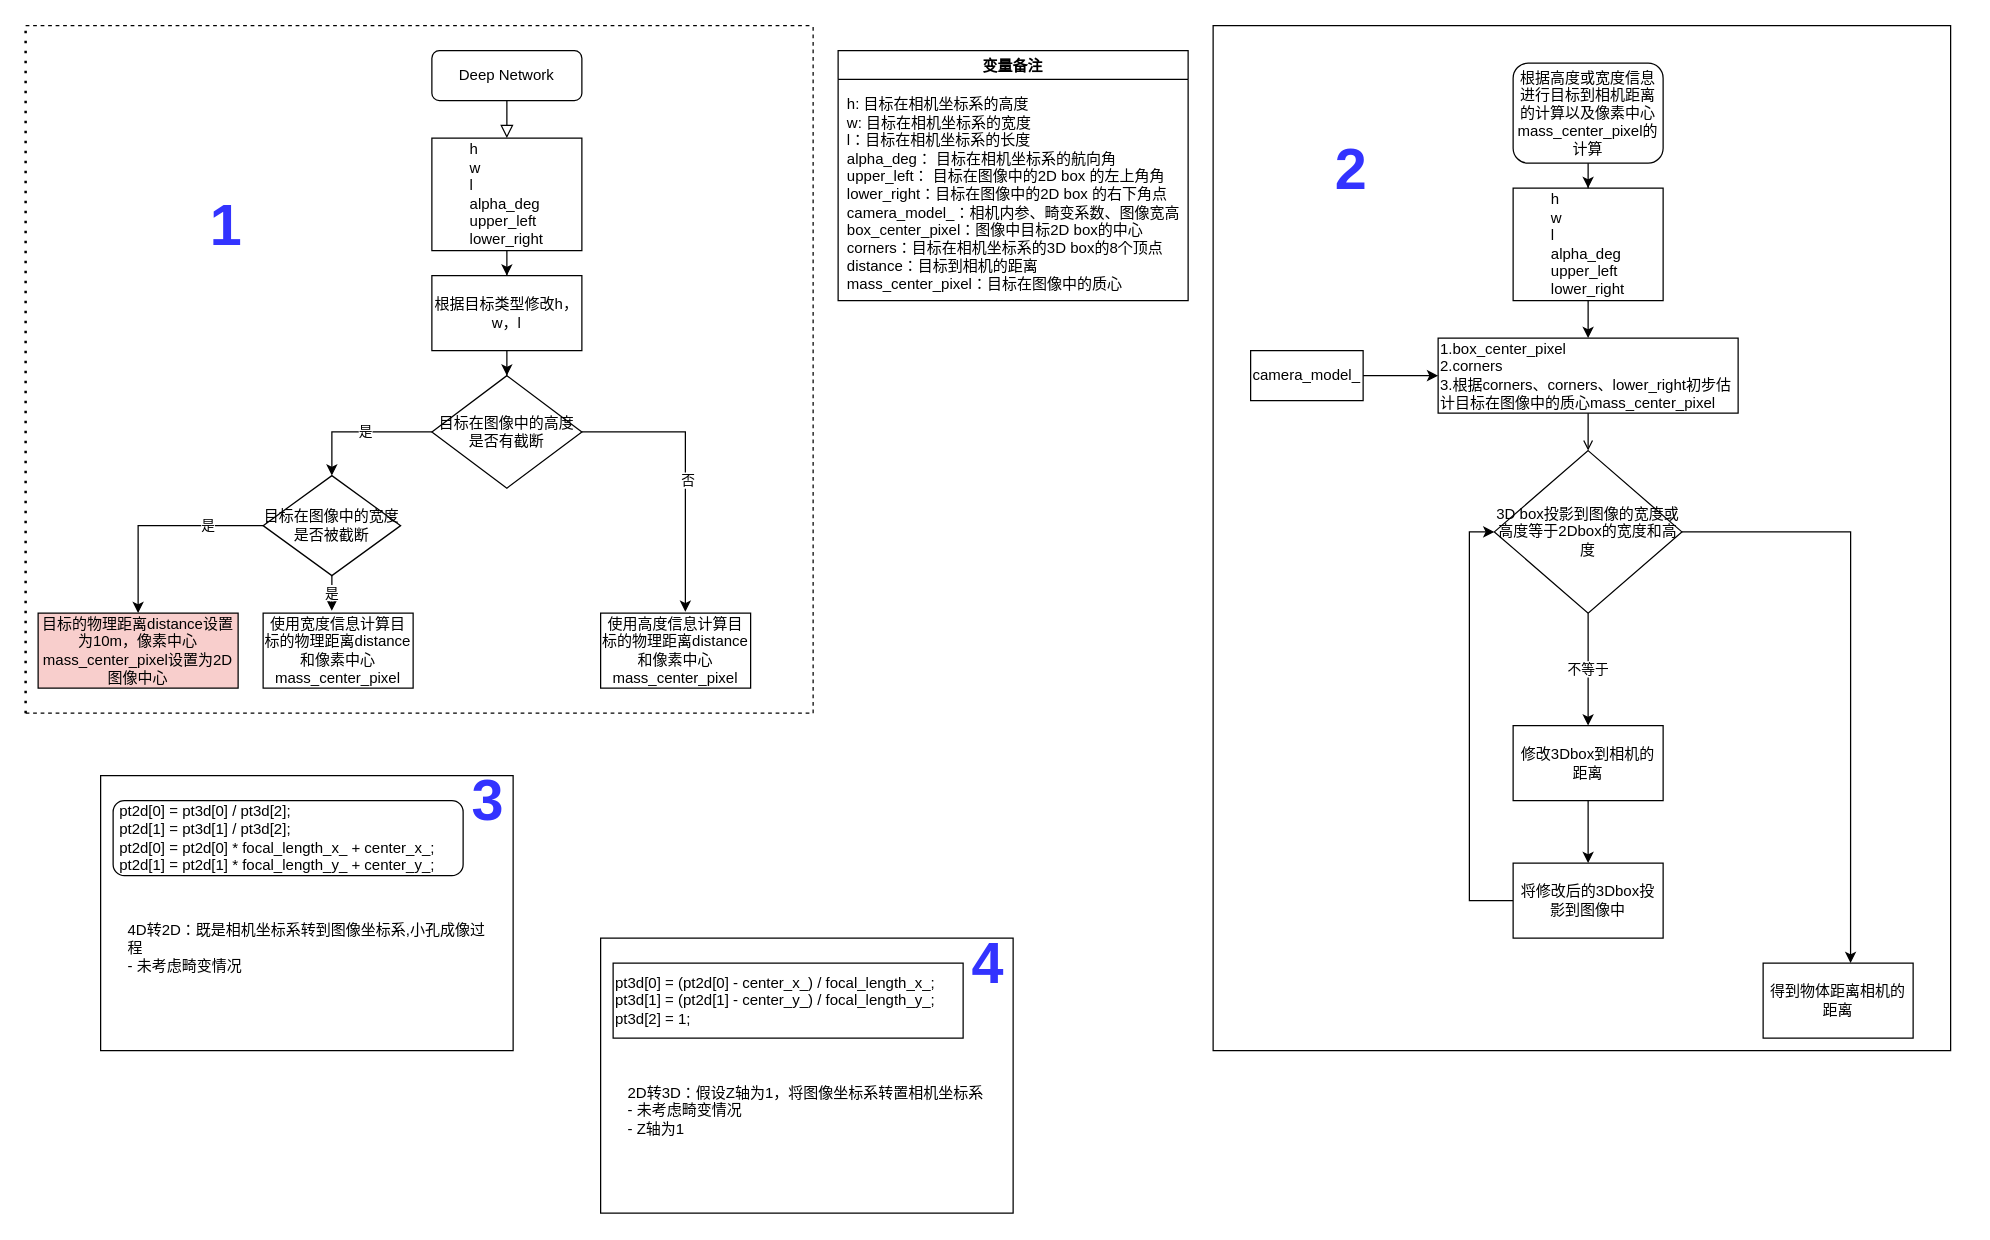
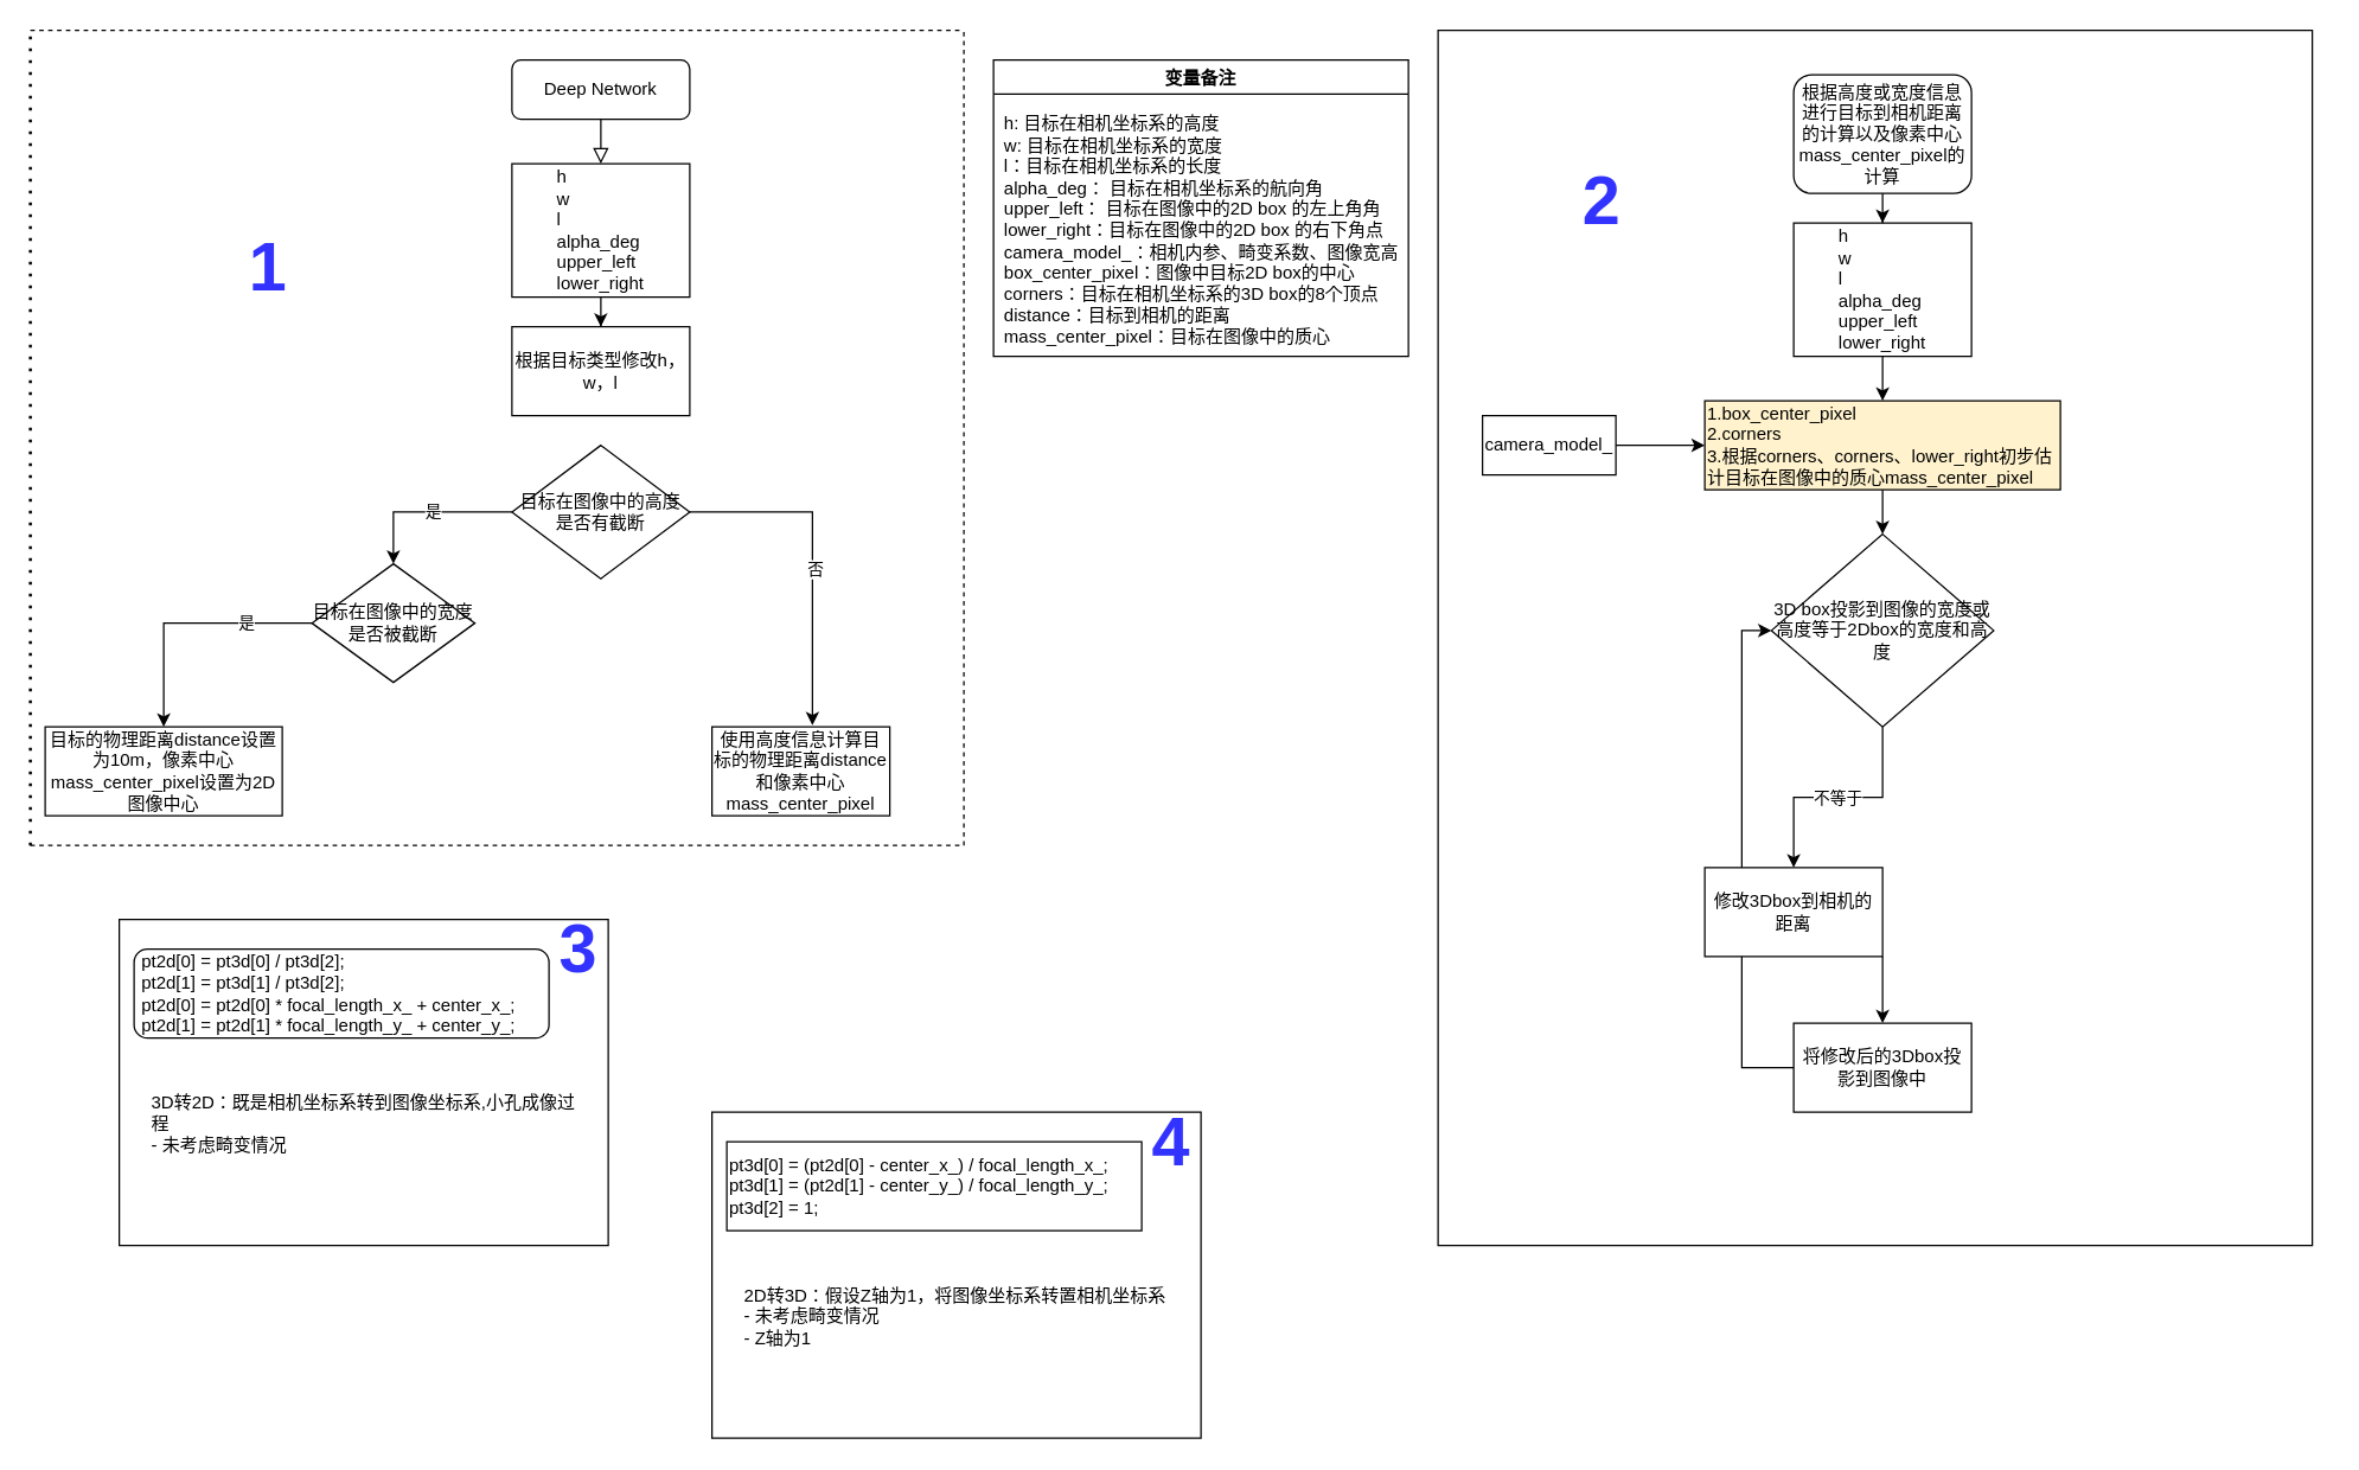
- <mxCell id="13" value="" style="edgeStyle=orthogonalEdgeStyle;rounded=0;orthogonalLoop=1;jettySize=auto;html=1;" parent="5" source="14" target="9" edge="1"><mxGeometry relative="1" as="geometry" /></mxCell>
- <mxCell id="34" value="&lt;div&gt;1.box_center_pixel&lt;/div&gt;&lt;div&gt;2.corners&lt;/div&gt;&lt;div&gt;3.根据corners、corners、lower_right初步估计目标在图像中的质心mass_center_pixel&lt;/div&gt;" style="rounded=0;whiteSpace=wrap;html=1;align=left;" parent="31" vertex="1"><mxGeometry x="150" y="220" width="240" height="60" as="geometry" /></mxCell>
+ <mxCell id="34" value="&lt;div&gt;1.box_center_pixel&lt;/div&gt;&lt;div&gt;2.corners&lt;/div&gt;&lt;div&gt;3.根据corners、corners、lower_right初步估计目标在图像中的质心mass_center_pixel&lt;/div&gt;" style="rounded=0;whiteSpace=wrap;html=1;align=left;fillColor=#fff2cc;" parent="31" vertex="1"><mxGeometry x="150" y="220" width="240" height="60" as="geometry" /></mxCell>
- <mxCell id="40" value="" style="edgeStyle=orthogonalEdgeStyle;rounded=0;orthogonalLoop=1;jettySize=auto;html=1;endArrow=open;" parent="31" source="34" target="39" edge="1"><mxGeometry relative="1" as="geometry" /></mxCell>
+ <mxCell id="40" value="" style="edgeStyle=orthogonalEdgeStyle;rounded=0;orthogonalLoop=1;jettySize=auto;html=1;" parent="31" source="34" target="39" edge="1"><mxGeometry relative="1" as="geometry" /></mxCell>
- <mxCell id="23" value="是" style="edgeStyle=orthogonalEdgeStyle;rounded=0;orthogonalLoop=1;jettySize=auto;html=1;entryX=0.458;entryY=-0.031;entryDx=0;entryDy=0;entryPerimeter=0;" parent="5" source="16" target="22" edge="1"><mxGeometry relative="1" as="geometry"><Array as="points"><mxPoint x="235" y="430" /><mxPoint x="235" y="430" /></Array></mxGeometry></mxCell>
- <mxCell id="19" value="目标的物理距离distance设置为10m，像素中心mass_center_pixel设置为2D图像中心" style="rounded=0;whiteSpace=wrap;html=1;align=center;fillColor=#f8cecc;" parent="5" vertex="1"><mxGeometry y="450" width="160" height="60" as="geometry" /></mxCell>
+ <mxCell id="19" value="目标的物理距离distance设置为10m，像素中心mass_center_pixel设置为2D图像中心" style="rounded=0;whiteSpace=wrap;html=1;align=center;" parent="5" vertex="1"><mxGeometry y="450" width="160" height="60" as="geometry" /></mxCell>
- <mxCell id="22" value="使用宽度信息计算目标的物理距离distance和像素中心mass_center_pixel" style="rounded=0;whiteSpace=wrap;html=1;align=center;" parent="5" vertex="1"><mxGeometry x="180" y="450" width="120" height="60" as="geometry" /></mxCell>
- <mxCell id="47" style="edgeStyle=orthogonalEdgeStyle;rounded=0;orthogonalLoop=1;jettySize=auto;html=1;exitX=1;exitY=0.5;exitDx=0;exitDy=0;entryX=0.583;entryY=0;entryDx=0;entryDy=0;entryPerimeter=0;" parent="31" source="39" target="46" edge="1"><mxGeometry relative="1" as="geometry" /></mxCell>
- <mxCell id="44" value="修改3Dbox到相机的距离" style="rounded=0;whiteSpace=wrap;html=1;align=center;" parent="31" vertex="1"><mxGeometry x="210" y="530" width="120" height="60" as="geometry" /></mxCell>
+ <mxCell id="44" value="修改3Dbox到相机的距离" style="rounded=0;whiteSpace=wrap;html=1;align=center;" parent="31" vertex="1"><mxGeometry x="150" y="535" width="120" height="60" as="geometry" /></mxCell>
- <mxCell id="52" value="&lt;div align=&quot;left&quot;&gt;4D转2D：既是相机坐标系转到图像坐标系,小孔成像过程&lt;/div&gt;&lt;div align=&quot;left&quot;&gt;- 未考虑畸变情况&lt;br&gt;&lt;/div&gt;&lt;div align=&quot;left&quot;&gt;&lt;br&gt;&lt;/div&gt;" style="text;html=1;strokeColor=none;fillColor=none;align=left;verticalAlign=middle;whiteSpace=wrap;rounded=0;" parent="49" vertex="1"><mxGeometry x="20" y="110" width="300" height="70" as="geometry" /></mxCell>
+ <mxCell id="52" value="&lt;div align=&quot;left&quot;&gt;3D转2D：既是相机坐标系转到图像坐标系,小孔成像过程&lt;/div&gt;&lt;div align=&quot;left&quot;&gt;- 未考虑畸变情况&lt;br&gt;&lt;/div&gt;&lt;div align=&quot;left&quot;&gt;&lt;br&gt;&lt;/div&gt;" style="text;html=1;strokeColor=none;fillColor=none;align=left;verticalAlign=middle;whiteSpace=wrap;rounded=0;" parent="49" vertex="1"><mxGeometry x="20" y="110" width="300" height="70" as="geometry" /></mxCell>
- <mxCell id="46" value="得到物体距离相机的距离" style="rounded=0;whiteSpace=wrap;html=1;align=center;" parent="31" vertex="1"><mxGeometry x="410" y="720" width="120" height="60" as="geometry" /></mxCell>
